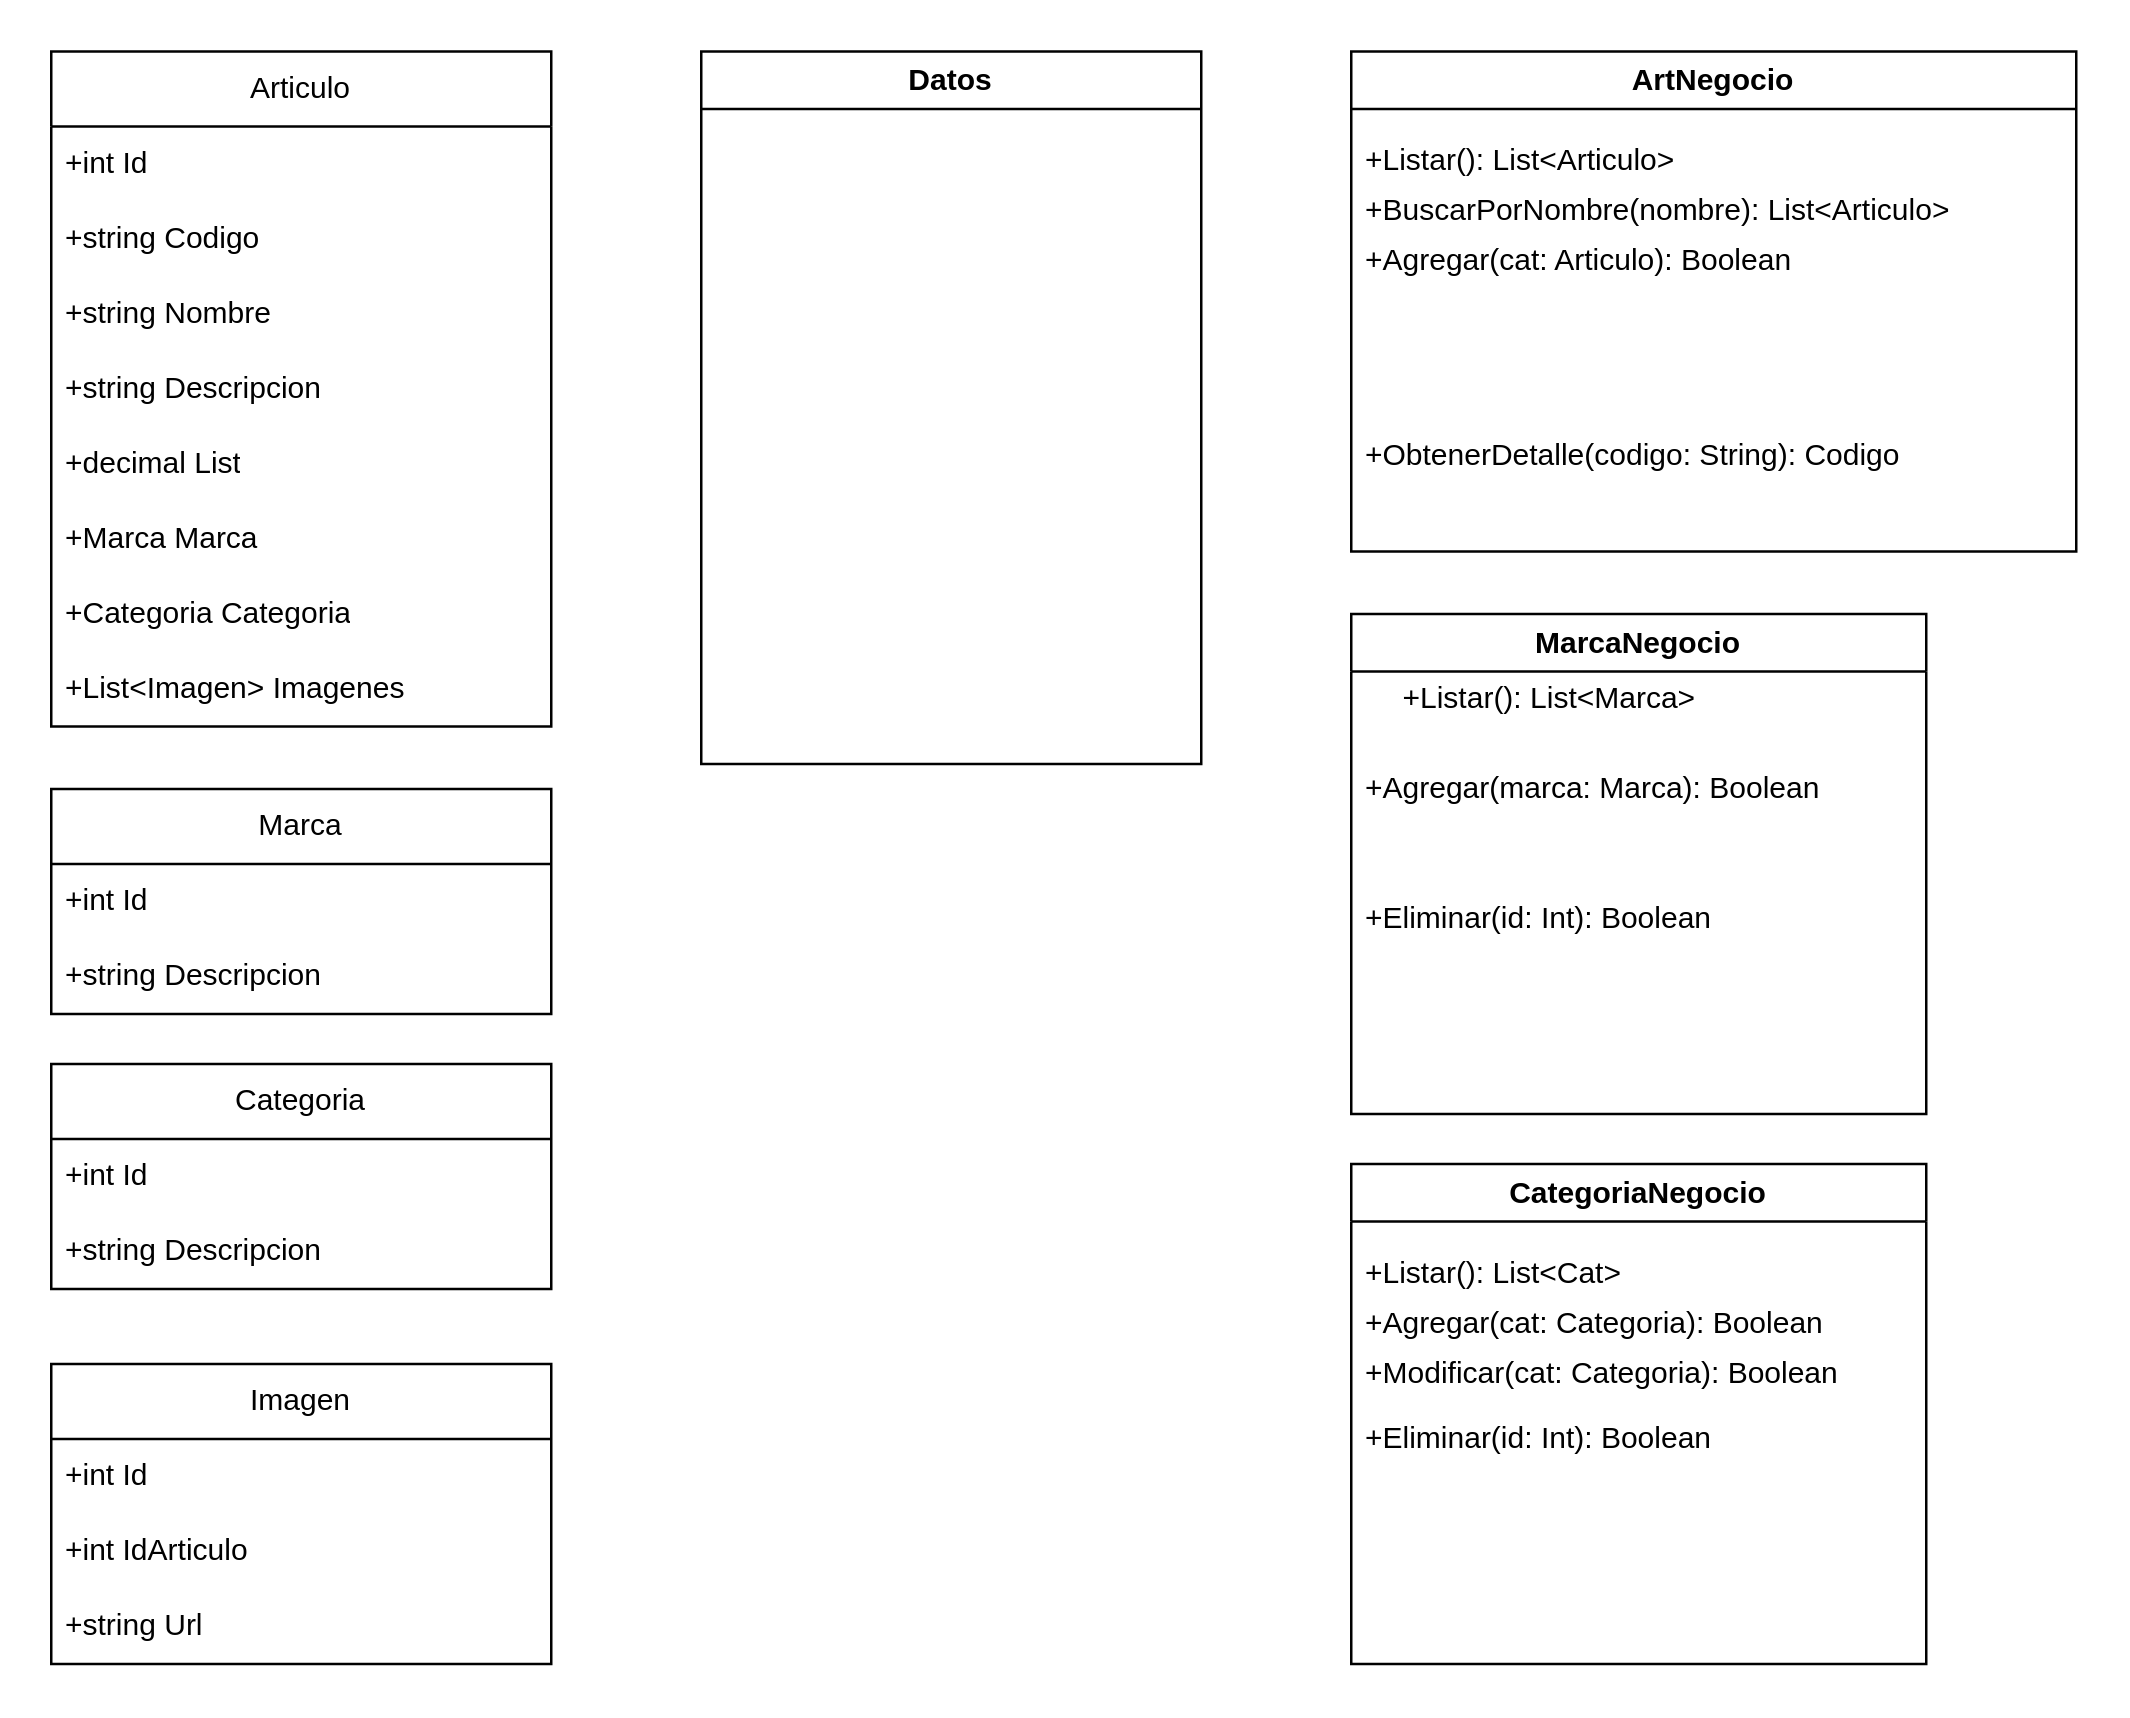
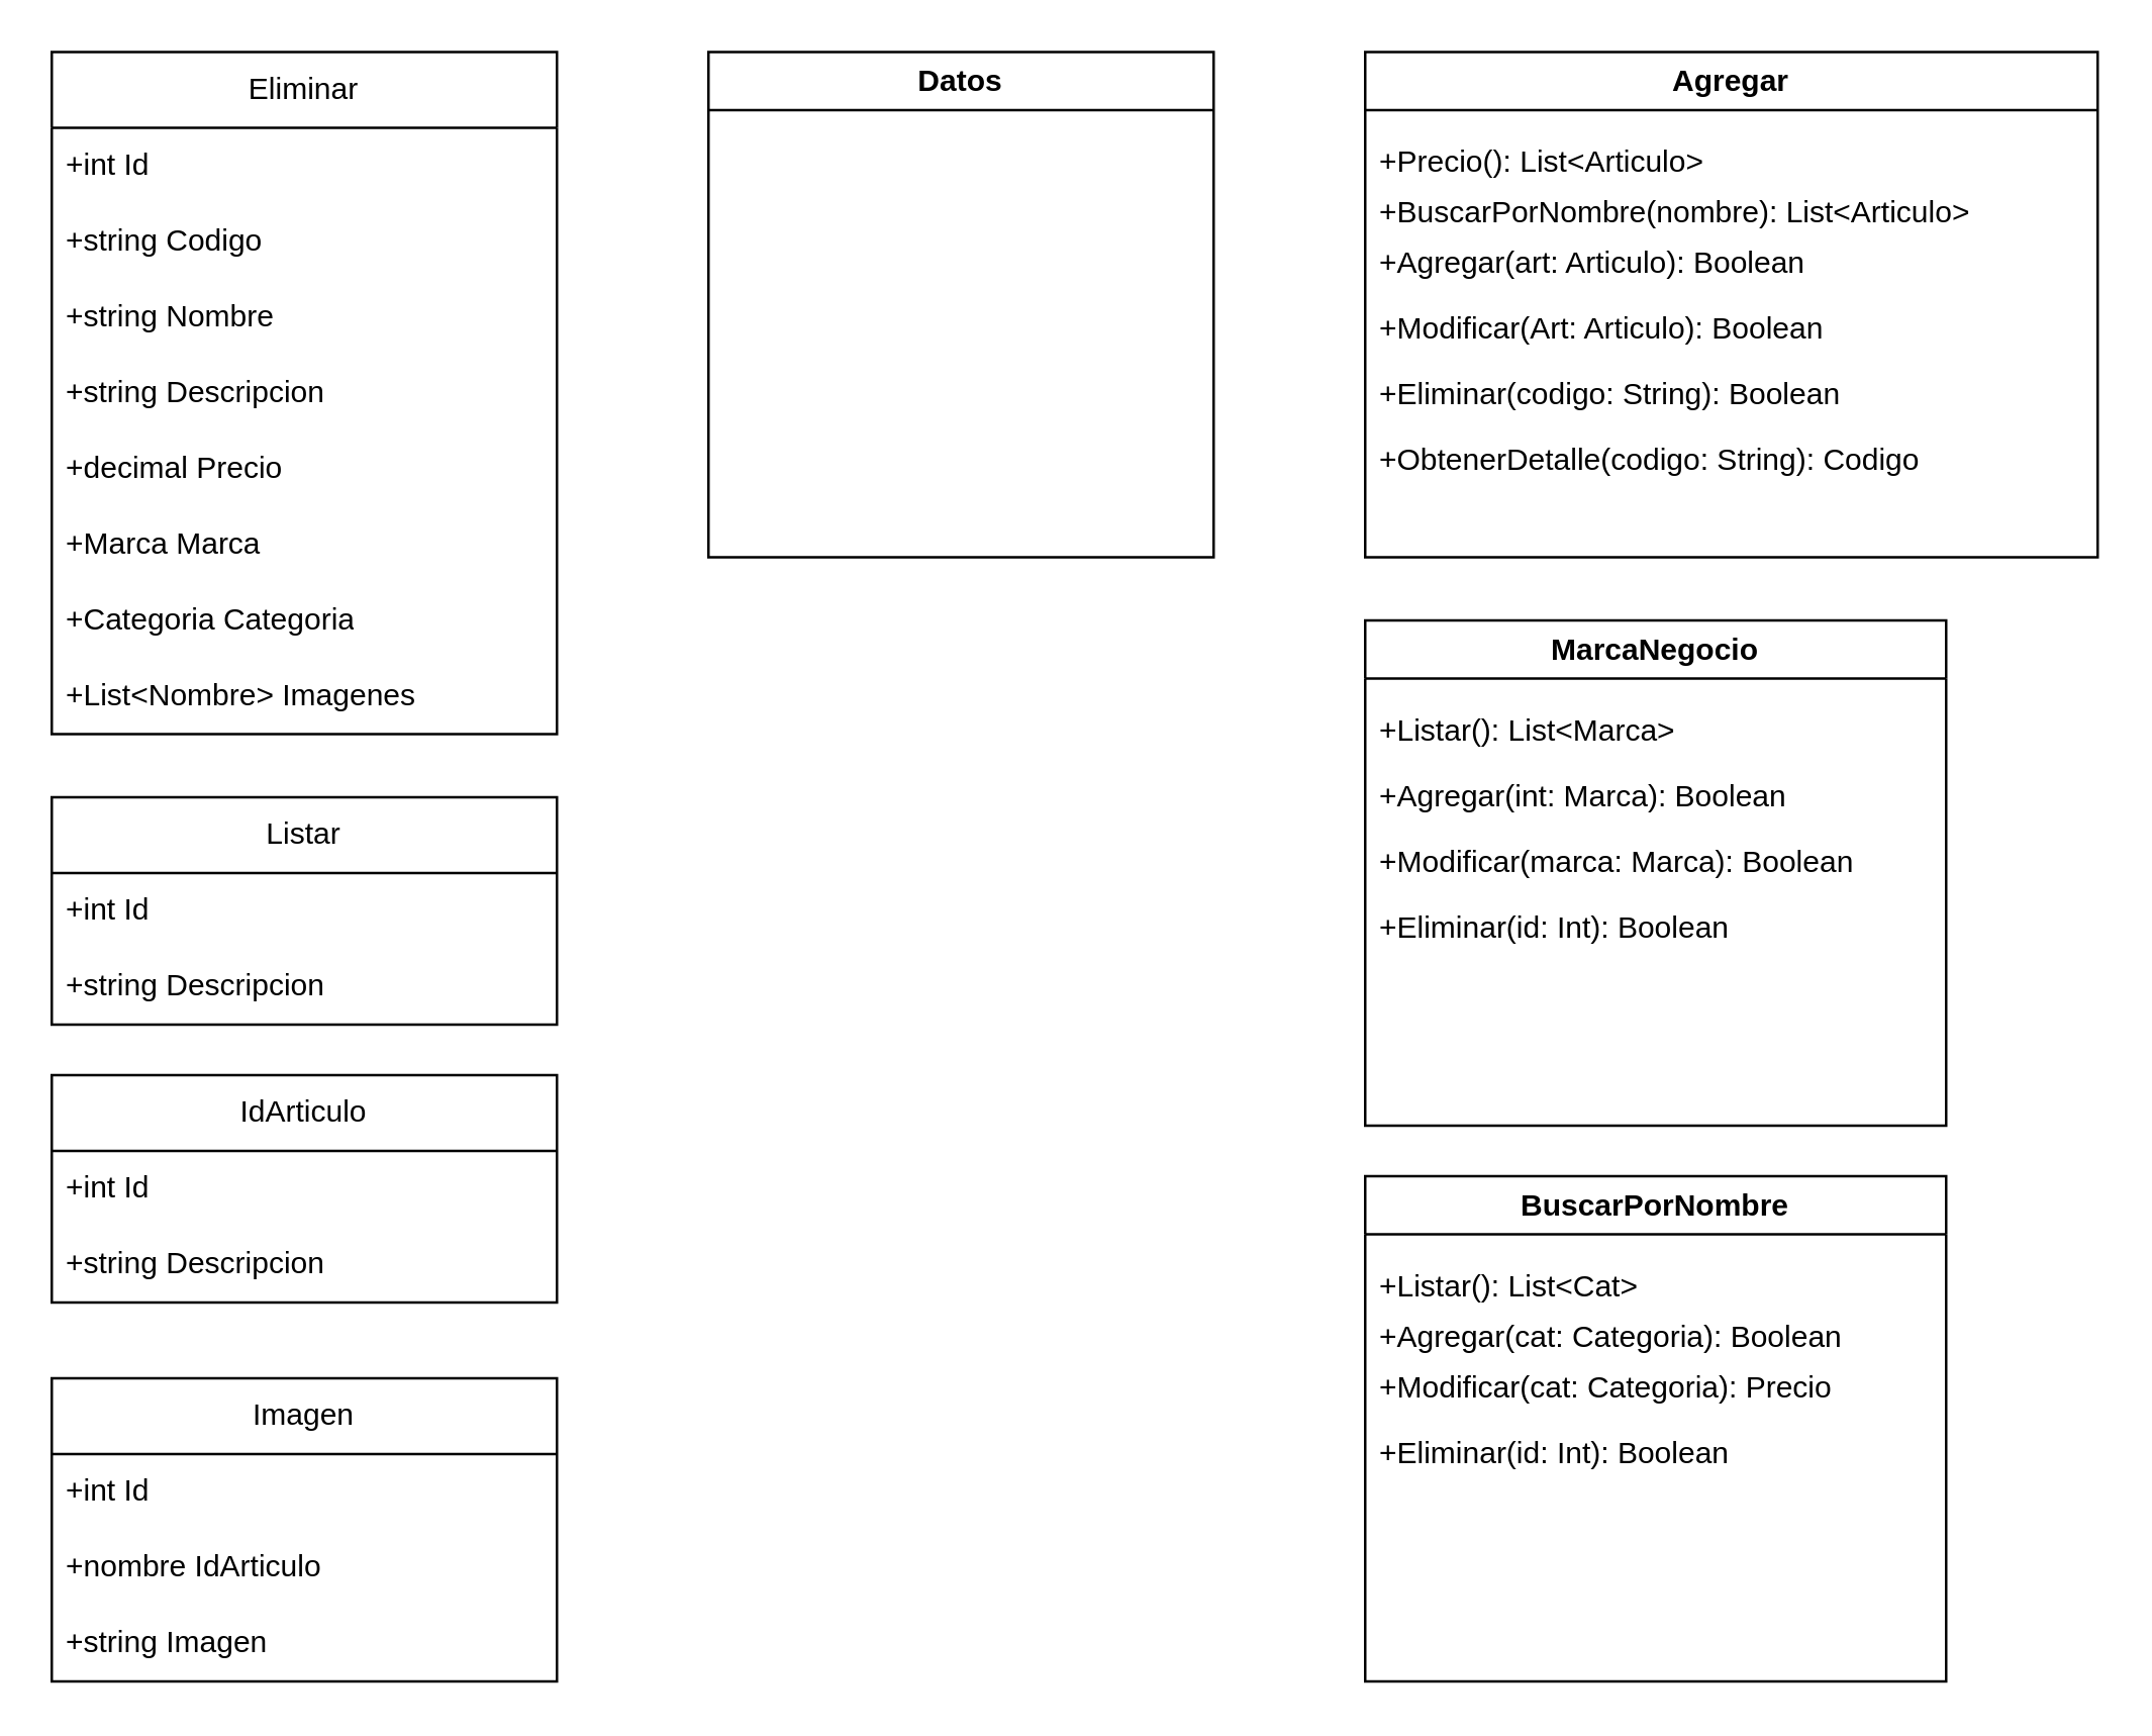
- <mxCell id="3" value="ArtNegocio" style="swimlane;whiteSpace=wrap;html=1;startSize=23;" vertex="1" parent="1"><mxGeometry x="540" y="20" width="290" height="200" as="geometry" /></mxCell>
+ <mxCell id="3" value="Agregar" style="swimlane;whiteSpace=wrap;html=1;startSize=23;" vertex="1" parent="1"><mxGeometry x="540" y="20" width="290" height="200" as="geometry" /></mxCell>
- <mxCell id="20" value="Articulo" style="swimlane;fontStyle=0;childLayout=stackLayout;horizontal=1;startSize=30;horizontalStack=0;resizeParent=1;resizeParentMax=0;resizeLast=0;collapsible=1;marginBottom=0;whiteSpace=wrap;html=1;" vertex="1" parent="1"><mxGeometry x="20" y="20" width="200" height="270" as="geometry" /></mxCell>
+ <mxCell id="20" value="Eliminar" style="swimlane;fontStyle=0;childLayout=stackLayout;horizontal=1;startSize=30;horizontalStack=0;resizeParent=1;resizeParentMax=0;resizeLast=0;collapsible=1;marginBottom=0;whiteSpace=wrap;html=1;" vertex="1" parent="1"><mxGeometry x="20" y="20" width="200" height="270" as="geometry" /></mxCell>
- <mxCell id="4" value="+Listar(): List&amp;lt;Articulo&amp;gt;" style="text;strokeColor=none;fillColor=none;align=left;verticalAlign=top;spacingLeft=4;spacingRight=4;overflow=hidden;rotatable=0;points=[[0,0.5],[1,0.5]];portConstraint=eastwest;whiteSpace=wrap;html=1;" vertex="1" parent="3"><mxGeometry y="30" width="160" height="26" as="geometry" /></mxCell>
+ <mxCell id="4" value="+Precio(): List&amp;lt;Articulo&amp;gt;" style="text;strokeColor=none;fillColor=none;align=left;verticalAlign=top;spacingLeft=4;spacingRight=4;overflow=hidden;rotatable=0;points=[[0,0.5],[1,0.5]];portConstraint=eastwest;whiteSpace=wrap;html=1;" vertex="1" parent="3"><mxGeometry y="30" width="160" height="26" as="geometry" /></mxCell>
- <mxCell id="6" value="+Agregar(cat: Articulo): Boolean" style="text;strokeColor=none;fillColor=none;align=left;verticalAlign=top;spacingLeft=4;spacingRight=4;overflow=hidden;rotatable=0;points=[[0,0.5],[1,0.5]];portConstraint=eastwest;whiteSpace=wrap;html=1;" vertex="1" parent="3"><mxGeometry y="70" width="210" height="26" as="geometry" /></mxCell>
+ <mxCell id="6" value="+Agregar(art: Articulo): Boolean" style="text;strokeColor=none;fillColor=none;align=left;verticalAlign=top;spacingLeft=4;spacingRight=4;overflow=hidden;rotatable=0;points=[[0,0.5],[1,0.5]];portConstraint=eastwest;whiteSpace=wrap;html=1;" vertex="1" parent="3"><mxGeometry y="70" width="210" height="26" as="geometry" /></mxCell>
+ <mxCell id="7" value="+Modificar(Art: Articulo): Boolean" style="text;strokeColor=none;fillColor=none;align=left;verticalAlign=top;spacingLeft=4;spacingRight=4;overflow=hidden;rotatable=0;points=[[0,0.5],[1,0.5]];portConstraint=eastwest;whiteSpace=wrap;html=1;" vertex="1" parent="3"><mxGeometry y="96" width="190" height="26" as="geometry" /></mxCell>
+ <mxCell id="8" value="+Eliminar(codigo: String): Boolean" style="text;strokeColor=none;fillColor=none;align=left;verticalAlign=top;spacingLeft=4;spacingRight=4;overflow=hidden;rotatable=0;points=[[0,0.5],[1,0.5]];portConstraint=eastwest;whiteSpace=wrap;html=1;" vertex="1" parent="3"><mxGeometry y="122" width="220" height="26" as="geometry" /></mxCell>
- <mxCell id="2" value="Datos" style="swimlane;whiteSpace=wrap;html=1;" vertex="1" parent="1"><mxGeometry x="280" y="20" width="200" height="285" as="geometry" /></mxCell>
+ <mxCell id="2" value="Datos" style="swimlane;whiteSpace=wrap;html=1;" vertex="1" parent="1"><mxGeometry x="280" y="20" width="200" height="200" as="geometry" /></mxCell>
- <mxCell id="25" value="+decimal List" style="text;strokeColor=none;fillColor=none;align=left;verticalAlign=middle;spacingLeft=4;spacingRight=4;overflow=hidden;points=[[0,0.5],[1,0.5]];portConstraint=eastwest;rotatable=0;whiteSpace=wrap;html=1;" vertex="1" parent="20"><mxGeometry y="150" width="200" height="30" as="geometry" /></mxCell>
+ <mxCell id="25" value="+decimal Precio" style="text;strokeColor=none;fillColor=none;align=left;verticalAlign=middle;spacingLeft=4;spacingRight=4;overflow=hidden;points=[[0,0.5],[1,0.5]];portConstraint=eastwest;rotatable=0;whiteSpace=wrap;html=1;" vertex="1" parent="20"><mxGeometry y="150" width="200" height="30" as="geometry" /></mxCell>
- <mxCell id="28" value="+List&amp;lt;Imagen&amp;gt; Imagenes" style="text;strokeColor=none;fillColor=none;align=left;verticalAlign=middle;spacingLeft=4;spacingRight=4;overflow=hidden;points=[[0,0.5],[1,0.5]];portConstraint=eastwest;rotatable=0;whiteSpace=wrap;html=1;" vertex="1" parent="20"><mxGeometry y="240" width="200" height="30" as="geometry" /></mxCell>
+ <mxCell id="28" value="+List&amp;lt;Nombre&amp;gt; Imagenes" style="text;strokeColor=none;fillColor=none;align=left;verticalAlign=middle;spacingLeft=4;spacingRight=4;overflow=hidden;points=[[0,0.5],[1,0.5]];portConstraint=eastwest;rotatable=0;whiteSpace=wrap;html=1;" vertex="1" parent="20"><mxGeometry y="240" width="200" height="30" as="geometry" /></mxCell>
- <mxCell id="16" value="+Listar(): List&amp;lt;Marca&amp;gt;" style="text;strokeColor=none;fillColor=none;align=left;verticalAlign=top;spacingLeft=4;spacingRight=4;overflow=hidden;rotatable=0;points=[[0,0.5],[1,0.5]];portConstraint=eastwest;whiteSpace=wrap;html=1;" vertex="1" parent="15"><mxGeometry x="15" y="20" width="160" height="26" as="geometry" /></mxCell>
+ <mxCell id="16" value="+Listar(): List&amp;lt;Marca&amp;gt;" style="text;strokeColor=none;fillColor=none;align=left;verticalAlign=top;spacingLeft=4;spacingRight=4;overflow=hidden;rotatable=0;points=[[0,0.5],[1,0.5]];portConstraint=eastwest;whiteSpace=wrap;html=1;" vertex="1" parent="15"><mxGeometry y="30" width="160" height="26" as="geometry" /></mxCell>
- <mxCell id="17" value="+Agregar(marca: Marca): Boolean" style="text;strokeColor=none;fillColor=none;align=left;verticalAlign=top;spacingLeft=4;spacingRight=4;overflow=hidden;rotatable=0;points=[[0,0.5],[1,0.5]];portConstraint=eastwest;whiteSpace=wrap;html=1;" vertex="1" parent="15"><mxGeometry y="56" width="220" height="26" as="geometry" /></mxCell>
+ <mxCell id="17" value="+Agregar(int: Marca): Boolean" style="text;strokeColor=none;fillColor=none;align=left;verticalAlign=top;spacingLeft=4;spacingRight=4;overflow=hidden;rotatable=0;points=[[0,0.5],[1,0.5]];portConstraint=eastwest;whiteSpace=wrap;html=1;" vertex="1" parent="15"><mxGeometry y="56" width="220" height="26" as="geometry" /></mxCell>
- <mxCell id="36" value="Marca" style="swimlane;fontStyle=0;childLayout=stackLayout;horizontal=1;startSize=30;horizontalStack=0;resizeParent=1;resizeParentMax=0;resizeLast=0;collapsible=1;marginBottom=0;whiteSpace=wrap;html=1;" vertex="1" parent="1"><mxGeometry x="20" y="315" width="200" height="90" as="geometry" /></mxCell>
+ <mxCell id="36" value="Listar" style="swimlane;fontStyle=0;childLayout=stackLayout;horizontal=1;startSize=30;horizontalStack=0;resizeParent=1;resizeParentMax=0;resizeLast=0;collapsible=1;marginBottom=0;whiteSpace=wrap;html=1;" vertex="1" parent="1"><mxGeometry x="20" y="315" width="200" height="90" as="geometry" /></mxCell>
+ <mxCell id="18" value="+Modificar(marca: Marca): Boolean" style="text;strokeColor=none;fillColor=none;align=left;verticalAlign=top;spacingLeft=4;spacingRight=4;overflow=hidden;rotatable=0;points=[[0,0.5],[1,0.5]];portConstraint=eastwest;whiteSpace=wrap;html=1;" vertex="1" parent="15"><mxGeometry y="82" width="230" height="26" as="geometry" /></mxCell>
- <mxCell id="29" value="Categoria" style="swimlane;fontStyle=0;childLayout=stackLayout;horizontal=1;startSize=30;horizontalStack=0;resizeParent=1;resizeParentMax=0;resizeLast=0;collapsible=1;marginBottom=0;whiteSpace=wrap;html=1;" vertex="1" parent="1"><mxGeometry x="20" y="425" width="200" height="90" as="geometry" /></mxCell>
+ <mxCell id="29" value="IdArticulo" style="swimlane;fontStyle=0;childLayout=stackLayout;horizontal=1;startSize=30;horizontalStack=0;resizeParent=1;resizeParentMax=0;resizeLast=0;collapsible=1;marginBottom=0;whiteSpace=wrap;html=1;" vertex="1" parent="1"><mxGeometry x="20" y="425" width="200" height="90" as="geometry" /></mxCell>
- <mxCell id="10" value="CategoriaNegocio" style="swimlane;whiteSpace=wrap;html=1;" vertex="1" parent="1"><mxGeometry x="540" y="465" width="230" height="200" as="geometry" /></mxCell>
+ <mxCell id="10" value="BuscarPorNombre" style="swimlane;whiteSpace=wrap;html=1;" vertex="1" parent="1"><mxGeometry x="540" y="465" width="230" height="200" as="geometry" /></mxCell>
- <mxCell id="13" value="+Modificar(cat: Categoria): Boolean" style="text;strokeColor=none;fillColor=none;align=left;verticalAlign=top;spacingLeft=4;spacingRight=4;overflow=hidden;rotatable=0;points=[[0,0.5],[1,0.5]];portConstraint=eastwest;whiteSpace=wrap;html=1;" vertex="1" parent="10"><mxGeometry y="70" width="230" height="26" as="geometry" /></mxCell>
+ <mxCell id="13" value="+Modificar(cat: Categoria): Precio" style="text;strokeColor=none;fillColor=none;align=left;verticalAlign=top;spacingLeft=4;spacingRight=4;overflow=hidden;rotatable=0;points=[[0,0.5],[1,0.5]];portConstraint=eastwest;whiteSpace=wrap;html=1;" vertex="1" parent="10"><mxGeometry y="70" width="230" height="26" as="geometry" /></mxCell>
- <mxCell id="34" value="+int IdArticulo" style="text;strokeColor=none;fillColor=none;align=left;verticalAlign=middle;spacingLeft=4;spacingRight=4;overflow=hidden;points=[[0,0.5],[1,0.5]];portConstraint=eastwest;rotatable=0;whiteSpace=wrap;html=1;" vertex="1" parent="32"><mxGeometry y="60" width="200" height="30" as="geometry" /></mxCell>
+ <mxCell id="34" value="+nombre IdArticulo" style="text;strokeColor=none;fillColor=none;align=left;verticalAlign=middle;spacingLeft=4;spacingRight=4;overflow=hidden;points=[[0,0.5],[1,0.5]];portConstraint=eastwest;rotatable=0;whiteSpace=wrap;html=1;" vertex="1" parent="32"><mxGeometry y="60" width="200" height="30" as="geometry" /></mxCell>
- <mxCell id="35" value="+string Url" style="text;strokeColor=none;fillColor=none;align=left;verticalAlign=middle;spacingLeft=4;spacingRight=4;overflow=hidden;points=[[0,0.5],[1,0.5]];portConstraint=eastwest;rotatable=0;whiteSpace=wrap;html=1;" vertex="1" parent="32"><mxGeometry y="90" width="200" height="30" as="geometry" /></mxCell>
+ <mxCell id="35" value="+string Imagen" style="text;strokeColor=none;fillColor=none;align=left;verticalAlign=middle;spacingLeft=4;spacingRight=4;overflow=hidden;points=[[0,0.5],[1,0.5]];portConstraint=eastwest;rotatable=0;whiteSpace=wrap;html=1;" vertex="1" parent="32"><mxGeometry y="90" width="200" height="30" as="geometry" /></mxCell>
